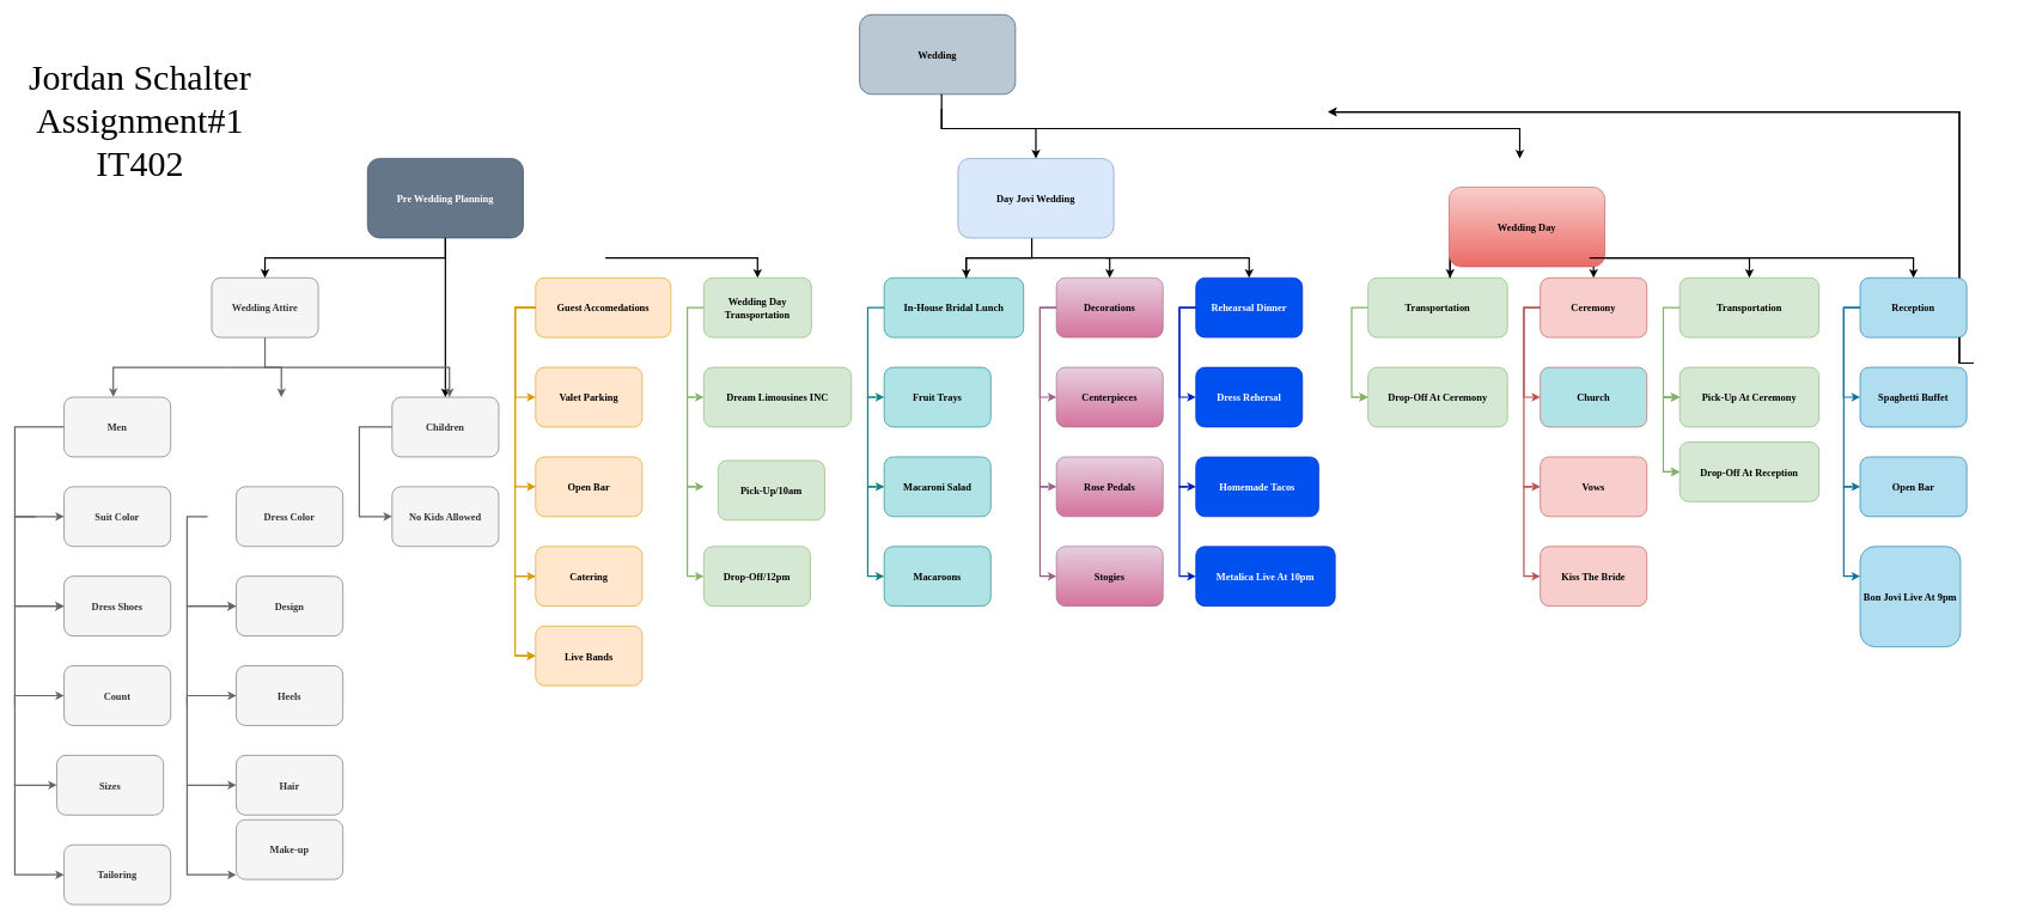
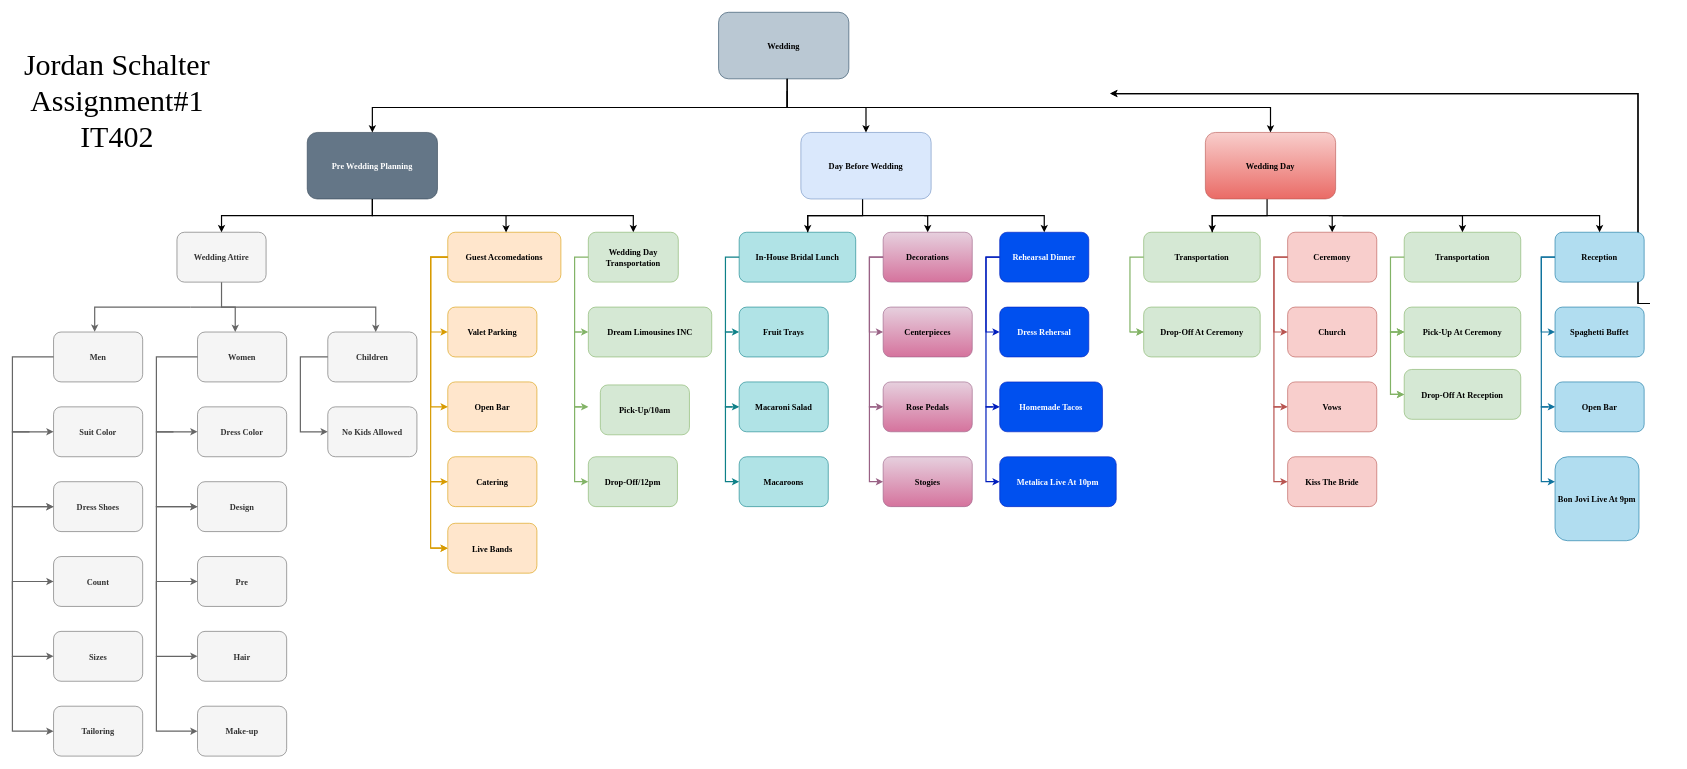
+ <mxCell id="16" value="" style="edgeStyle=elbowEdgeStyle;elbow=vertical;strokeWidth=2;rounded=0;entryX=0.5;entryY=0;entryDx=0;entryDy=0;" parent="4" source="5" target="6" edge="1"><mxGeometry x="350.893" y="-69.312" width="114.298" height="138.625" as="geometry"><mxPoint x="350.893" y="69.312" as="sourcePoint" /><mxPoint x="1022.963" y="200.313" as="targetPoint" /><Array as="points"><mxPoint x="1291.562" y="158.726" /></Array></mxGeometry></mxCell>
- <mxCell id="27" value="Day Jovi Wedding" style="rounded=1;fillColor=#dae8fc;strokeColor=#6c8ebf;fontStyle=1;fontFamily=Tahoma;fontSize=14" vertex="1" parent="4"><mxGeometry x="1314.421" y="200.313" width="217.165" height="110.9" as="geometry" /></mxCell>
+ <mxCell id="27" value="Day Before Wedding" style="rounded=1;fillColor=#dae8fc;strokeColor=#6c8ebf;fontStyle=1;fontFamily=Tahoma;fontSize=14" vertex="1" parent="4"><mxGeometry x="1314.421" y="200.313" width="217.165" height="110.9" as="geometry" /></mxCell>
- <mxCell id="90" value="Wedding Day" style="rounded=1;fillColor=#f8cecc;gradientColor=#ea6b66;strokeColor=#b85450;fontStyle=1;fontFamily=Tahoma;fontSize=14" vertex="1" parent="4"><mxGeometry x="1998.777" y="240.313" width="217.165" height="110.9" as="geometry" /></mxCell>
+ <mxCell id="90" value="Wedding Day" style="rounded=1;fillColor=#f8cecc;gradientColor=#ea6b66;strokeColor=#b85450;fontStyle=1;fontFamily=Tahoma;fontSize=14" vertex="1" parent="4"><mxGeometry x="1988.777" y="200.313" width="217.165" height="110.9" as="geometry" /></mxCell>
- <mxCell id="23" value="" style="edgeStyle=elbowEdgeStyle;elbow=vertical;strokeWidth=2;rounded=0;" parent="4" source="6" target="31" edge="1"><mxGeometry x="-91.438" y="-76.937" width="114.298" height="138.625" as="geometry"><mxPoint x="-91.438" y="61.688" as="sourcePoint" /><mxPoint x="820.085" y="366.663" as="targetPoint" /></mxGeometry></mxCell>
+ <mxCell id="23" value="" style="edgeStyle=elbowEdgeStyle;elbow=vertical;strokeWidth=2;rounded=0;entryX=0.515;entryY=0.004;entryDx=0;entryDy=0;entryPerimeter=0;" parent="4" source="6" target="11" edge="1"><mxGeometry x="-91.438" y="-76.937" width="114.298" height="138.625" as="geometry"><mxPoint x="-91.438" y="61.688" as="sourcePoint" /><mxPoint x="820.085" y="366.663" as="targetPoint" /></mxGeometry></mxCell>
- <mxCell id="92" value="Church" style="rounded=1;fillColor=#b0e3e6;strokeColor=#b85450;fontStyle=1;fontFamily=Tahoma;fontSize=14;" vertex="1" parent="4"><mxGeometry x="2125.934" y="491.425" width="148.587" height="83.175" as="geometry" /></mxCell>
+ <mxCell id="92" value="Church" style="rounded=1;fillColor=#f8cecc;strokeColor=#b85450;fontStyle=1;fontFamily=Tahoma;fontSize=14" vertex="1" parent="4"><mxGeometry x="2125.934" y="491.425" width="148.587" height="83.175" as="geometry" /></mxCell>
+ <mxCell id="49" value="Women" style="rounded=1;fillColor=#f5f5f5;strokeColor=#666666;fontColor=#333333;fontStyle=1;fontFamily=Tahoma;fontSize=14" vertex="1" parent="4"><mxGeometry x="308.603" y="533.013" width="148.587" height="83.175" as="geometry" /></mxCell>
+ <mxCell id="52" value="" style="edgeStyle=elbowEdgeStyle;elbow=horizontal;strokeWidth=2;rounded=0;exitX=0;exitY=0.5;exitDx=0;exitDy=0;entryX=0;entryY=0.5;entryDx=0;entryDy=0;fillColor=#f5f5f5;strokeColor=#666666;" edge="1" parent="4" source="49" target="50"><mxGeometry x="-434.331" y="75.551" width="114.298" height="138.625" as="geometry"><mxPoint x="268.599" y="574.6" as="sourcePoint" /><mxPoint x="285.744" y="713.225" as="targetPoint" /><Array as="points"><mxPoint x="240.025" y="699.363" /></Array></mxGeometry></mxCell>
- <mxCell id="44" value="Heels" style="rounded=1;fillColor=#f5f5f5;strokeColor=#666666;fontColor=#333333;fontStyle=1;fontFamily=Tahoma;fontSize=14" vertex="1" parent="4"><mxGeometry x="308.603" y="907.3" width="148.587" height="83.175" as="geometry" /></mxCell>
+ <mxCell id="44" value="Pre" style="rounded=1;fillColor=#f5f5f5;strokeColor=#666666;fontColor=#333333;fontStyle=1;fontFamily=Tahoma;fontSize=14" vertex="1" parent="4"><mxGeometry x="308.603" y="907.3" width="148.587" height="83.175" as="geometry" /></mxCell>
- <mxCell id="10" value="Sizes" style="rounded=1;fillColor=#f5f5f5;strokeColor=#666666;fontColor=#333333;fontStyle=1;fontFamily=Tahoma;fontSize=14" parent="4" vertex="1"><mxGeometry x="58.579" y="1032.063" width="148.587" height="83.175" as="geometry" /></mxCell>
+ <mxCell id="10" value="Sizes" style="rounded=1;fillColor=#f5f5f5;strokeColor=#666666;fontColor=#333333;fontStyle=1;fontFamily=Tahoma;fontSize=14" parent="4" vertex="1"><mxGeometry x="68.579" y="1032.063" width="148.587" height="83.175" as="geometry" /></mxCell>
- <mxCell id="51" value="Make-up" style="rounded=1;fillColor=#f5f5f5;strokeColor=#666666;fontColor=#333333;fontStyle=1;fontFamily=Tahoma;fontSize=14" vertex="1" parent="4"><mxGeometry x="308.603" y="1121.825" width="148.587" height="83.175" as="geometry" /></mxCell>
+ <mxCell id="51" value="Make-up" style="rounded=1;fillColor=#f5f5f5;strokeColor=#666666;fontColor=#333333;fontStyle=1;fontFamily=Tahoma;fontSize=14" vertex="1" parent="4"><mxGeometry x="308.603" y="1156.825" width="148.587" height="83.175" as="geometry" /></mxCell>
